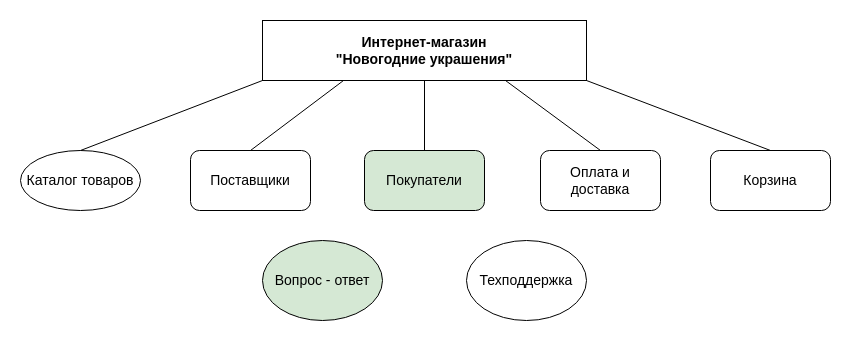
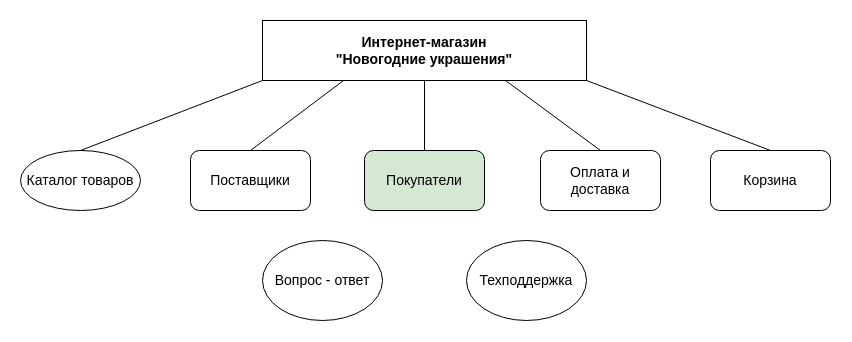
- <mxCell id="13" value="Вопрос - ответ" style="ellipse;whiteSpace=wrap;html=1;fontSize=14;fillColor=#d5e8d4;" vertex="1" parent="1"><mxGeometry x="262" y="240" width="120" height="80" as="geometry" /></mxCell>
+ <mxCell id="13" value="Вопрос - ответ" style="ellipse;whiteSpace=wrap;html=1;fontSize=14;" vertex="1" parent="1"><mxGeometry x="262" y="240" width="120" height="80" as="geometry" /></mxCell>
